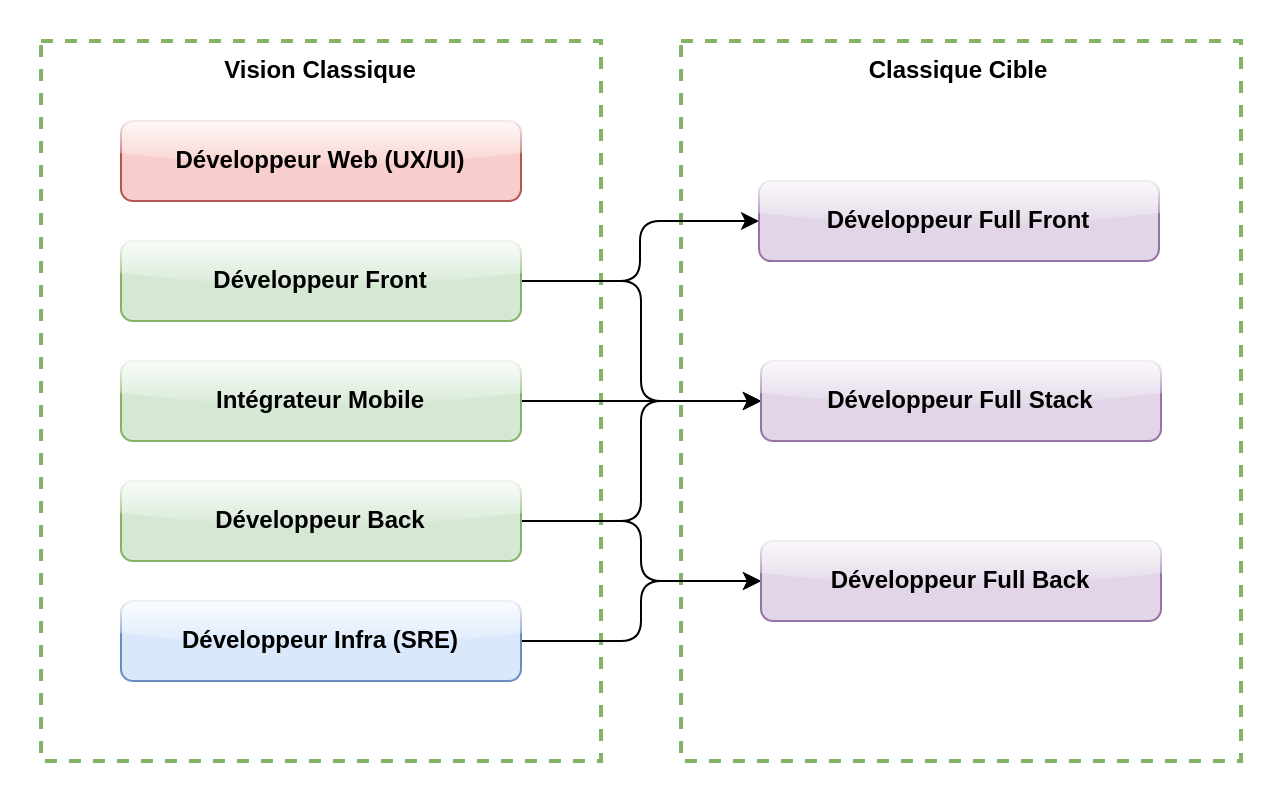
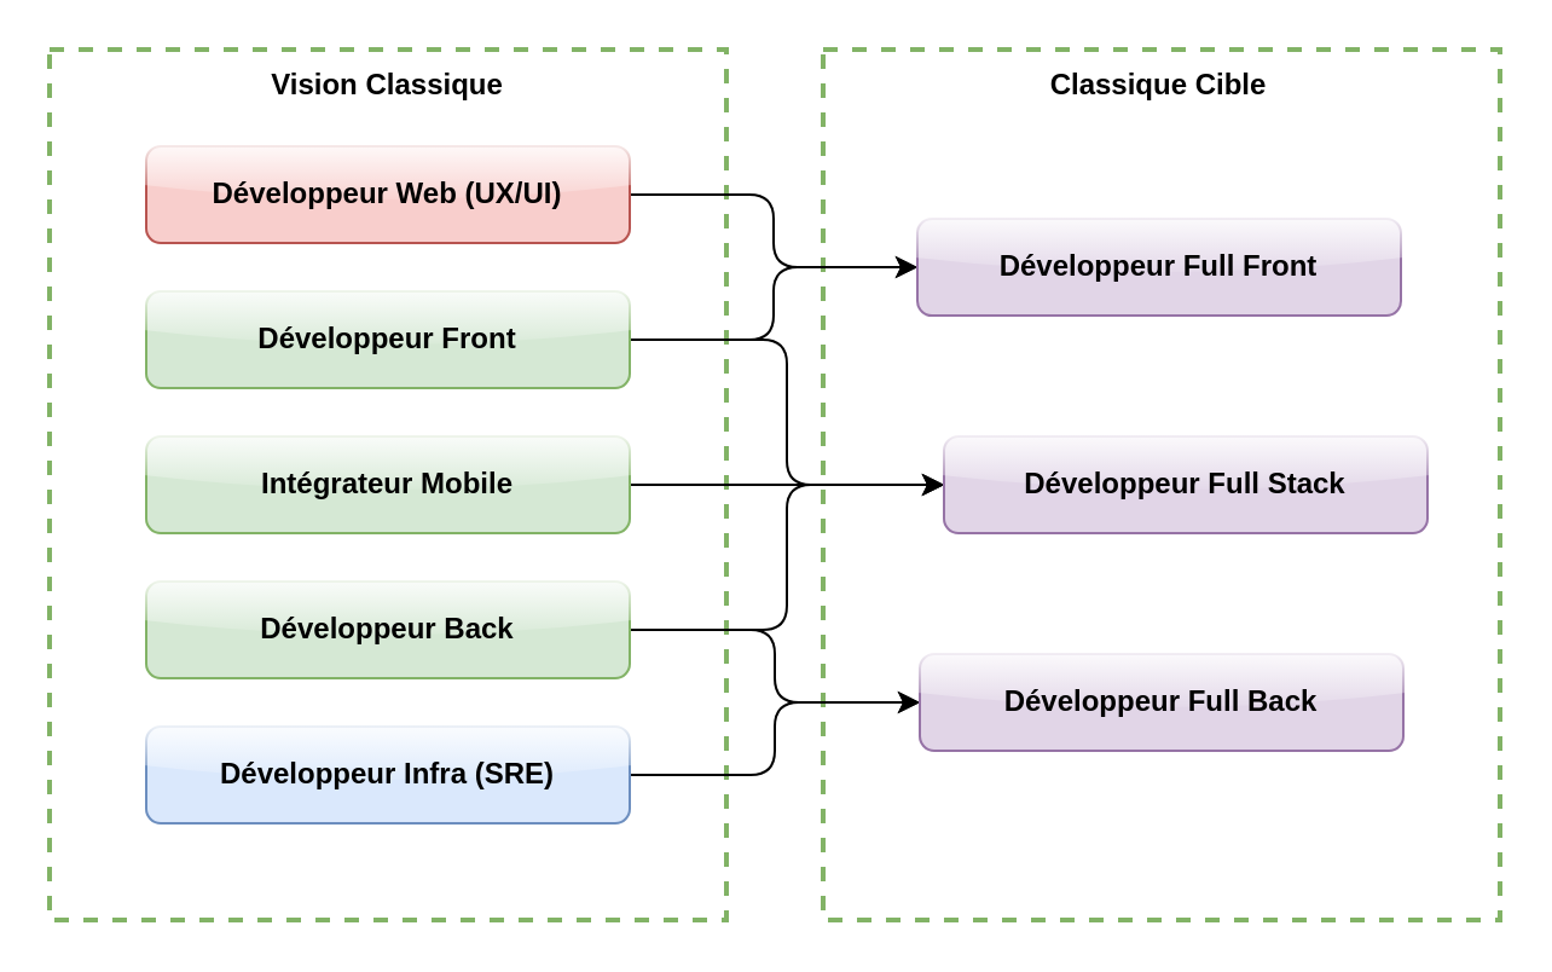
+ <mxCell id="4" style="edgeStyle=orthogonalEdgeStyle;orthogonalLoop=1;jettySize=auto;html=1;exitX=1;exitY=0.5;exitDx=0;exitDy=0;entryX=0;entryY=0.5;entryDx=0;entryDy=0;rounded=1;" parent="1" source="5" target="16" edge="1"><mxGeometry relative="1" as="geometry" /></mxCell>
- <mxCell id="17" value="&lt;b&gt;Développeur Full Stack&lt;/b&gt;" style="rounded=1;whiteSpace=wrap;html=1;fillColor=#e1d5e7;strokeColor=#9673a6;glass=1;" parent="1" vertex="1"><mxGeometry x="380" y="180" width="200" height="40" as="geometry" /></mxCell>
+ <mxCell id="17" value="&lt;b&gt;Développeur Full Stack&lt;/b&gt;" style="rounded=1;whiteSpace=wrap;html=1;fillColor=#e1d5e7;strokeColor=#9673a6;glass=1;" parent="1" vertex="1"><mxGeometry x="390" y="180" width="200" height="40" as="geometry" /></mxCell>
